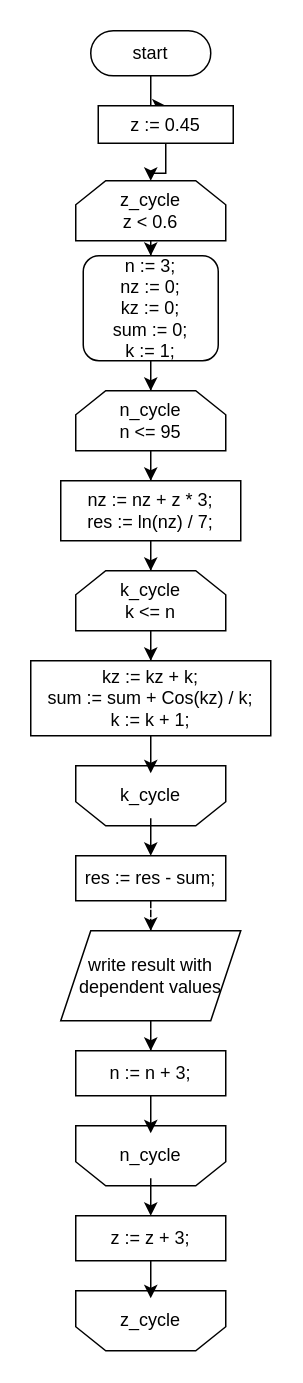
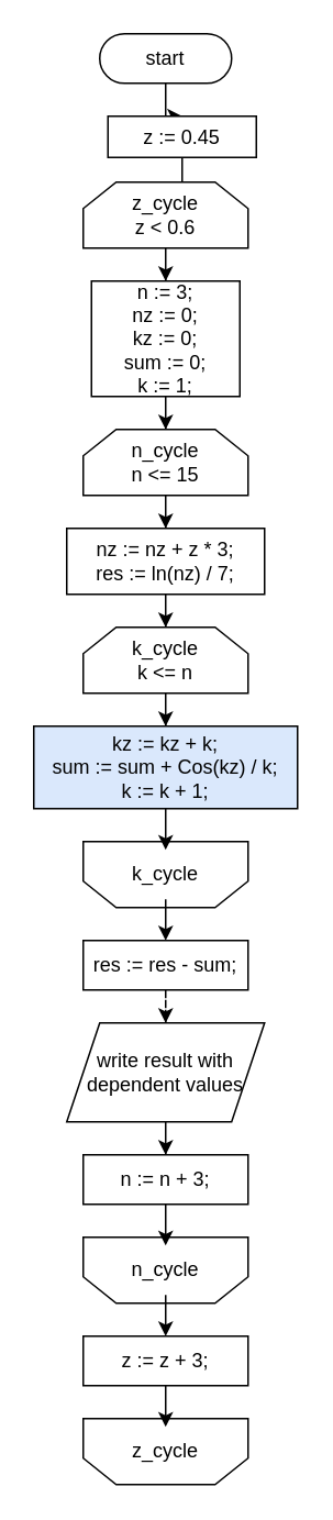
- <mxCell id="7" value="z_cycle&lt;div&gt;z &amp;lt; 0.6&lt;/div&gt;" style="shape=loopLimit;whiteSpace=wrap;html=1;" vertex="1" parent="1"><mxGeometry x="50" y="120" width="100" height="40" as="geometry" /></mxCell>
+ <mxCell id="7" value="z_cycle&lt;div&gt;z &amp;lt; 0.6&lt;/div&gt;" style="shape=loopLimit;whiteSpace=wrap;html=1;" vertex="1" parent="1"><mxGeometry x="50" y="110" width="100" height="40" as="geometry" /></mxCell>
- <mxCell id="9" value="n := 3;&lt;div&gt;nz := 0;&lt;/div&gt;&lt;div&gt;kz := 0;&lt;/div&gt;&lt;div&gt;sum := 0;&lt;br&gt;&lt;/div&gt;&lt;div&gt;k := 1;&lt;br&gt;&lt;/div&gt;" style="whiteSpace=wrap;html=1;rounded=1;" vertex="1" parent="1"><mxGeometry x="55" y="170" width="90" height="70" as="geometry" /></mxCell>
+ <mxCell id="9" value="n := 3;&lt;div&gt;nz := 0;&lt;/div&gt;&lt;div&gt;kz := 0;&lt;/div&gt;&lt;div&gt;sum := 0;&lt;br&gt;&lt;/div&gt;&lt;div&gt;k := 1;&lt;br&gt;&lt;/div&gt;" style="whiteSpace=wrap;html=1;" vertex="1" parent="1"><mxGeometry x="55" y="170" width="90" height="70" as="geometry" /></mxCell>
- <mxCell id="11" value="n_cycle&lt;div&gt;n &amp;lt;= 95&lt;/div&gt;" style="shape=loopLimit;whiteSpace=wrap;html=1;" vertex="1" parent="1"><mxGeometry x="50" y="260" width="100" height="40" as="geometry" /></mxCell>
+ <mxCell id="11" value="n_cycle&lt;div&gt;n &amp;lt;= 15&lt;/div&gt;" style="shape=loopLimit;whiteSpace=wrap;html=1;" vertex="1" parent="1"><mxGeometry x="50" y="260" width="100" height="40" as="geometry" /></mxCell>
- <mxCell id="23" value="&lt;span style=&quot;text-align: left;&quot;&gt;kz := kz + k;&lt;/span&gt;&lt;br style=&quot;padding: 0px; margin: 0px; text-align: left;&quot;&gt;&lt;span style=&quot;text-align: left;&quot;&gt;sum := sum + Cos(kz) / k;&lt;/span&gt;&lt;br style=&quot;padding: 0px; margin: 0px; text-align: left;&quot;&gt;&lt;span style=&quot;text-align: left;&quot;&gt;k := k + 1;&lt;/span&gt;" style="whiteSpace=wrap;html=1;" vertex="1" parent="1"><mxGeometry x="20" y="440" width="160" height="50" as="geometry" /></mxCell>
+ <mxCell id="23" value="&lt;span style=&quot;text-align: left;&quot;&gt;kz := kz + k;&lt;/span&gt;&lt;br style=&quot;padding: 0px; margin: 0px; text-align: left;&quot;&gt;&lt;span style=&quot;text-align: left;&quot;&gt;sum := sum + Cos(kz) / k;&lt;/span&gt;&lt;br style=&quot;padding: 0px; margin: 0px; text-align: left;&quot;&gt;&lt;span style=&quot;text-align: left;&quot;&gt;k := k + 1;&lt;/span&gt;" style="whiteSpace=wrap;html=1;fillColor=#dae8fc;" vertex="1" parent="1"><mxGeometry x="20" y="440" width="160" height="50" as="geometry" /></mxCell>
